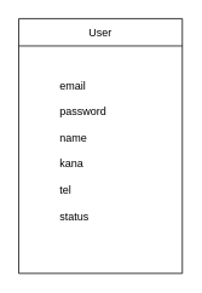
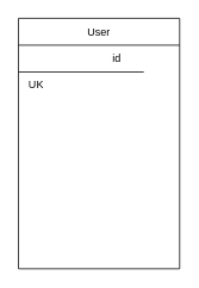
+ <mxCell id="4" value="id" style="shape=partialRectangle;html=1;whiteSpace=wrap;connectable=0;overflow=hidden;fillColor=none;top=0;left=0;bottom=0;right=0;" vertex="1" parent="3"><mxGeometry x="40" width="140" height="30" as="geometry" /></mxCell>
+ <mxCell id="6" value="UK&lt;br&gt;&lt;br&gt;" style="shape=partialRectangle;html=1;whiteSpace=wrap;connectable=0;overflow=hidden;fillColor=none;top=0;left=0;bottom=0;right=0;verticalAlign=top;" vertex="1" parent="5"><mxGeometry width="40" height="220" as="geometry" /></mxCell>
- <mxCell id="7" value="&amp;nbsp;email&lt;br&gt;&lt;br&gt;&amp;nbsp;password&lt;br&gt;&lt;br&gt;&amp;nbsp;name&lt;br&gt;&lt;br&gt;&amp;nbsp;kana&lt;br&gt;&lt;br&gt;&amp;nbsp;tel&lt;br&gt;&lt;br&gt;&amp;nbsp;status&lt;br&gt;&lt;br&gt;" style="shape=partialRectangle;html=1;whiteSpace=wrap;connectable=0;overflow=hidden;fillColor=none;top=0;left=0;bottom=0;right=0;align=left;verticalAlign=top;" vertex="1" parent="5"><mxGeometry x="40" width="140" height="220" as="geometry" /></mxCell>
